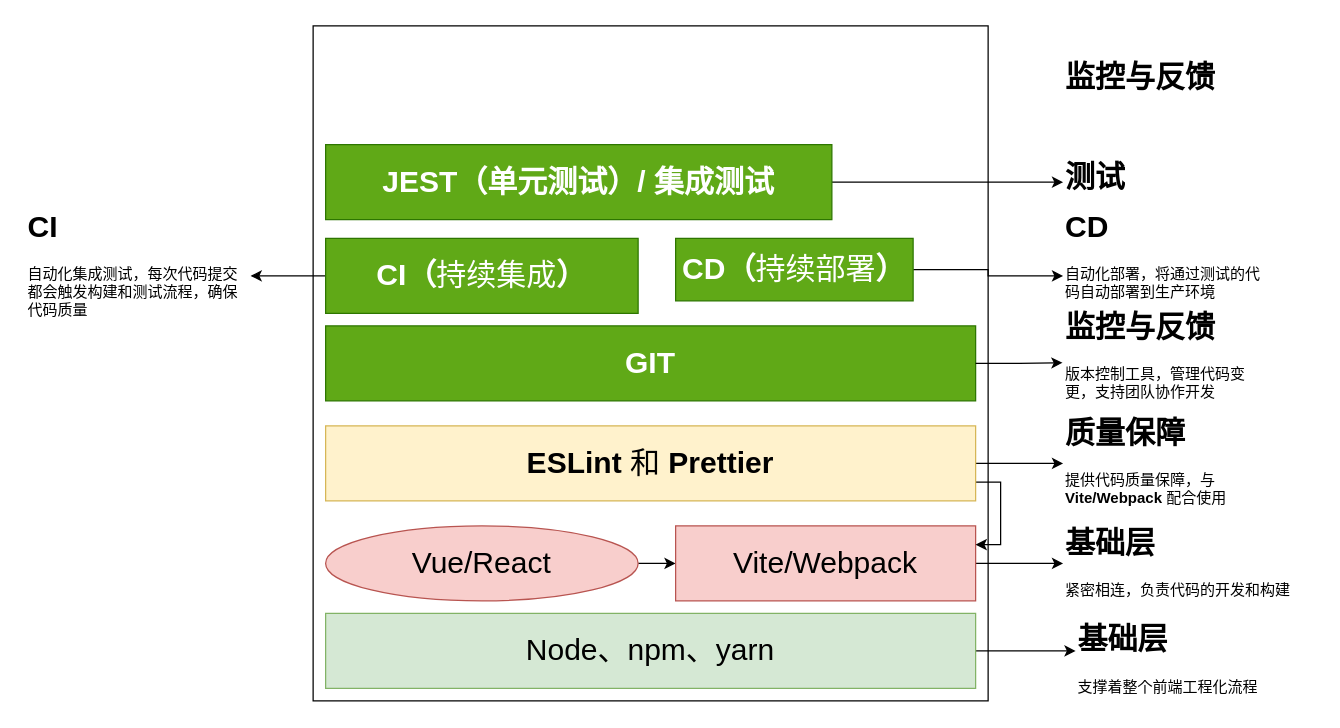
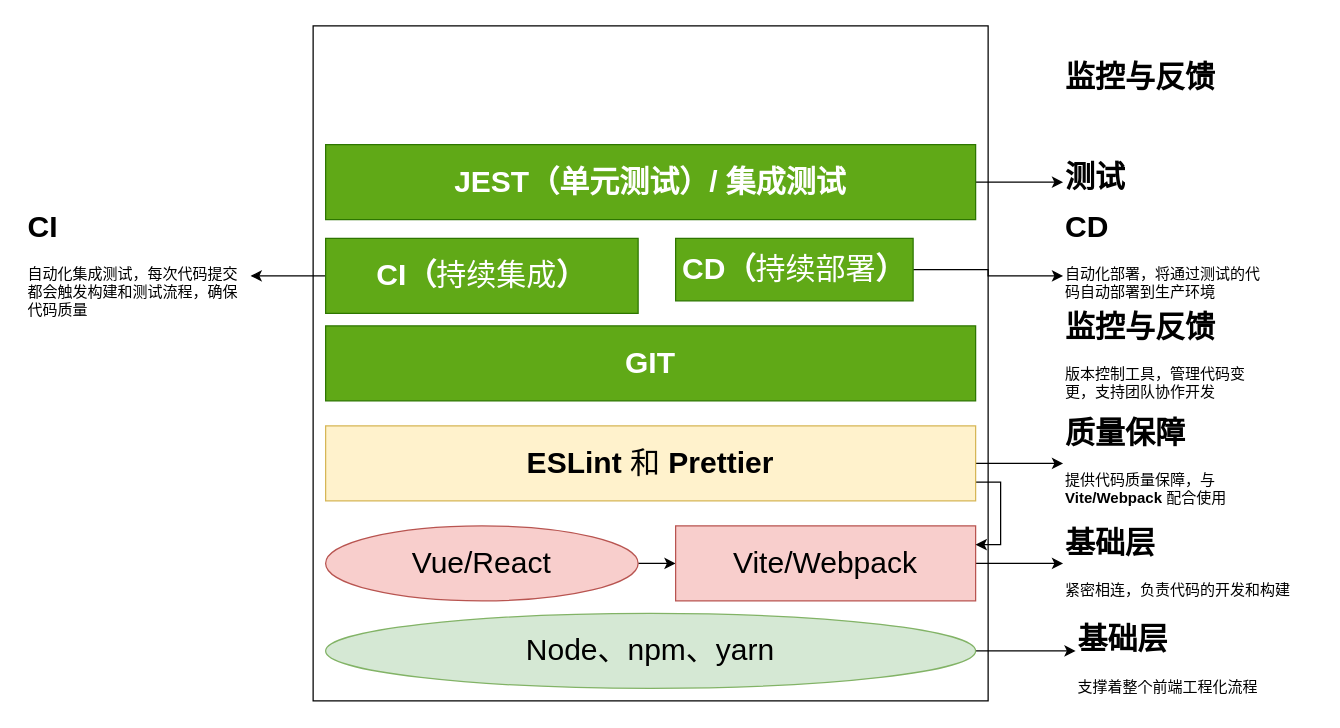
- <mxCell id="25" value="&lt;span style=&quot;font-size: 24px;&quot;&gt;&lt;b&gt;JEST（单元测试）/ 集成测试&lt;/b&gt;&lt;/span&gt;" style="rounded=0;whiteSpace=wrap;html=1;fillColor=#60a917;strokeColor=#2D7600;fontColor=#ffffff;" vertex="1" parent="1"><mxGeometry x="260" y="115" width="405" height="60" as="geometry" /></mxCell>
+ <mxCell id="25" value="&lt;span style=&quot;font-size: 24px;&quot;&gt;&lt;b&gt;JEST（单元测试）/ 集成测试&lt;/b&gt;&lt;/span&gt;" style="rounded=0;whiteSpace=wrap;html=1;fillColor=#60a917;strokeColor=#2D7600;fontColor=#ffffff;" vertex="1" parent="1"><mxGeometry x="260" y="115" width="520" height="60" as="geometry" /></mxCell>
- <mxCell id="17" style="edgeStyle=orthogonalEdgeStyle;rounded=0;orthogonalLoop=1;jettySize=auto;html=1;entryX=-0.003;entryY=0.619;entryDx=0;entryDy=0;entryPerimeter=0;" edge="1" parent="1" source="15" target="16"><mxGeometry relative="1" as="geometry" /></mxCell>
- <mxCell id="4" value="&lt;font style=&quot;font-size: 24px;&quot;&gt;Node、npm、yarn&lt;/font&gt;" style="rounded=0;whiteSpace=wrap;html=1;fillColor=#d5e8d4;strokeColor=#82b366;" vertex="1" parent="1"><mxGeometry x="260" y="490" width="520" height="60" as="geometry" /></mxCell>
+ <mxCell id="4" value="&lt;font style=&quot;font-size: 24px;&quot;&gt;Node、npm、yarn&lt;/font&gt;" style="ellipse;whiteSpace=wrap;html=1;fillColor=#d5e8d4;strokeColor=#82b366;" vertex="1" parent="1"><mxGeometry x="260" y="490" width="520" height="60" as="geometry" /></mxCell>
